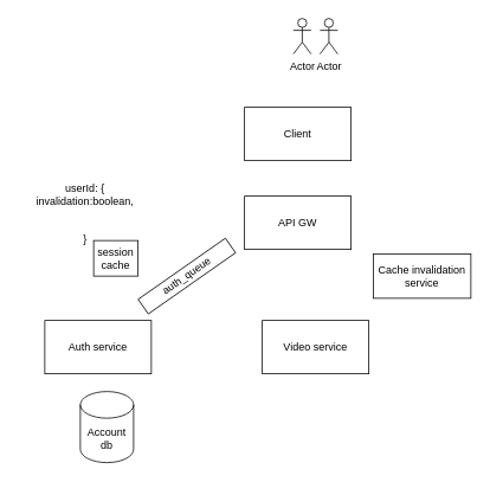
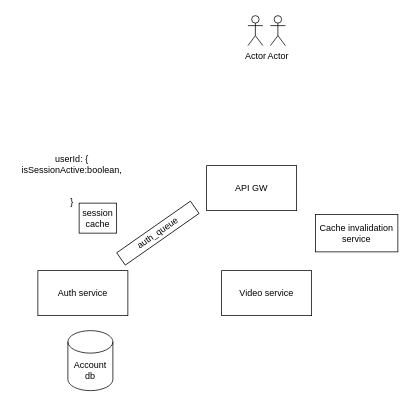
- <mxCell id="3" value="Client" style="rounded=0;whiteSpace=wrap;html=1;" vertex="1" parent="1"><mxGeometry x="275" y="120" width="120" height="60" as="geometry" /></mxCell>
- <mxCell id="9" value="userId: {&lt;br&gt;invalidation:boolean,&lt;br&gt;&lt;br&gt;&lt;br&gt;}" style="text;html=1;align=center;verticalAlign=middle;resizable=0;points=[];autosize=1;strokeColor=none;fillColor=none;" vertex="1" parent="1"><mxGeometry x="20" y="200" width="150" height="80" as="geometry" /></mxCell>
+ <mxCell id="9" value="userId: {&lt;br&gt;isSessionActive:boolean,&lt;br&gt;&lt;br&gt;&lt;br&gt;}" style="text;html=1;align=center;verticalAlign=middle;resizable=0;points=[];autosize=1;strokeColor=none;fillColor=none;" vertex="1" parent="1"><mxGeometry x="20" y="200" width="150" height="80" as="geometry" /></mxCell>
